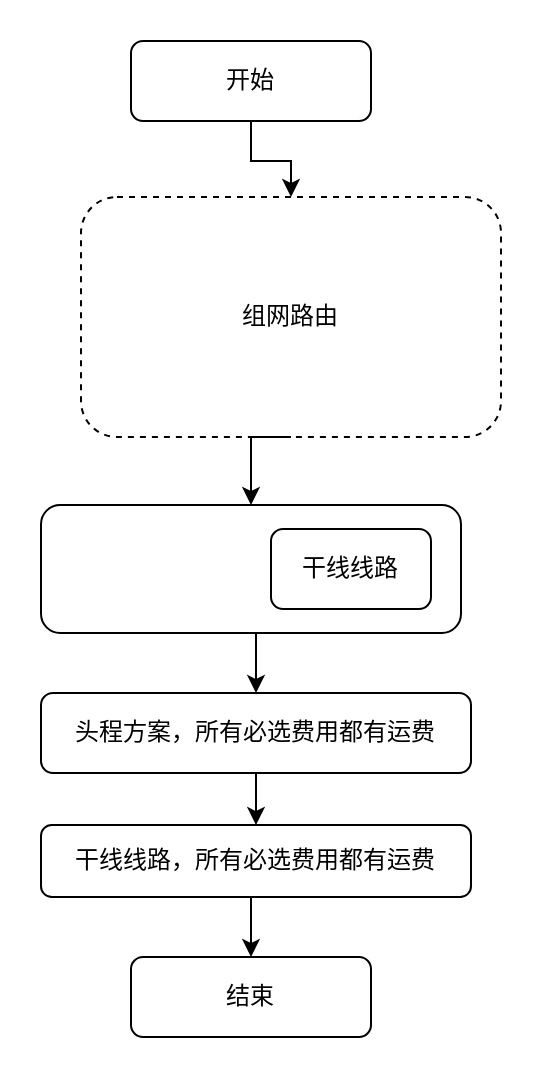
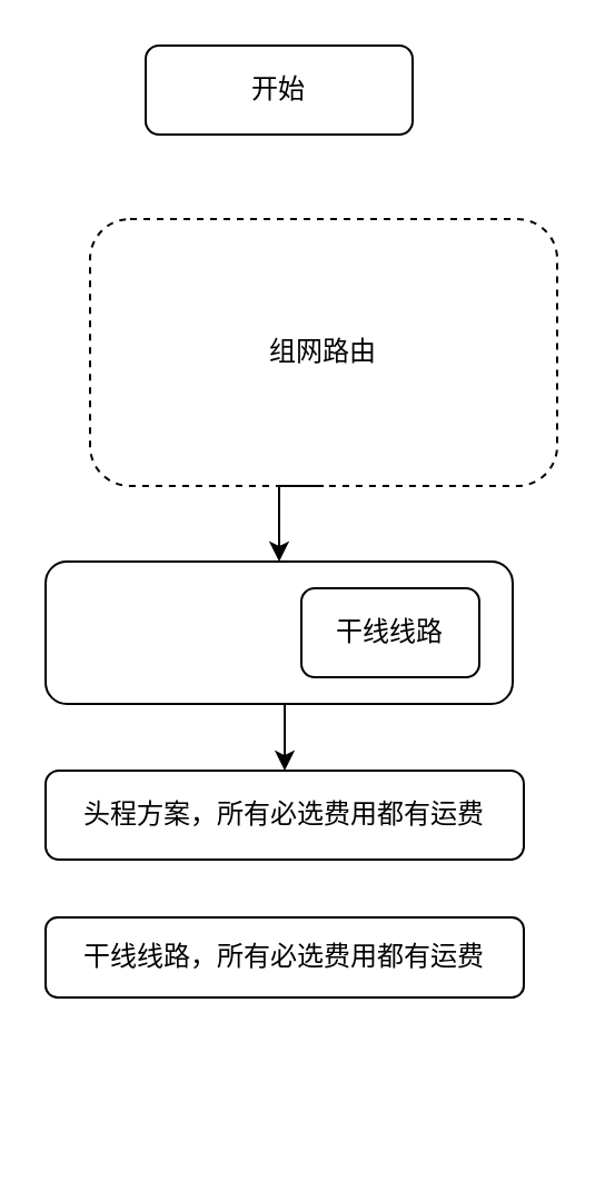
- <mxCell id="2" style="edgeStyle=orthogonalEdgeStyle;rounded=0;orthogonalLoop=1;jettySize=auto;html=1;exitX=0.5;exitY=1;exitDx=0;exitDy=0;entryX=0.5;entryY=0;entryDx=0;entryDy=0;" parent="1" source="3" target="5" edge="1"><mxGeometry relative="1" as="geometry" /></mxCell>
- <mxCell id="9" style="edgeStyle=orthogonalEdgeStyle;rounded=0;orthogonalLoop=1;jettySize=auto;html=1;exitX=0.5;exitY=1;exitDx=0;exitDy=0;entryX=0.5;entryY=0;entryDx=0;entryDy=0;" parent="1" source="10" target="12" edge="1"><mxGeometry relative="1" as="geometry" /></mxCell>
- <mxCell id="11" style="edgeStyle=orthogonalEdgeStyle;rounded=0;orthogonalLoop=1;jettySize=auto;html=1;exitX=0.5;exitY=1;exitDx=0;exitDy=0;entryX=0.5;entryY=0;entryDx=0;entryDy=0;" parent="1" source="12" target="13" edge="1"><mxGeometry relative="1" as="geometry" /></mxCell>
- <mxCell id="13" value="结束" style="rounded=1;whiteSpace=wrap;html=1;fillColor=none;" parent="1" vertex="1"><mxGeometry x="65" y="478" width="120" height="40" as="geometry" /></mxCell>
